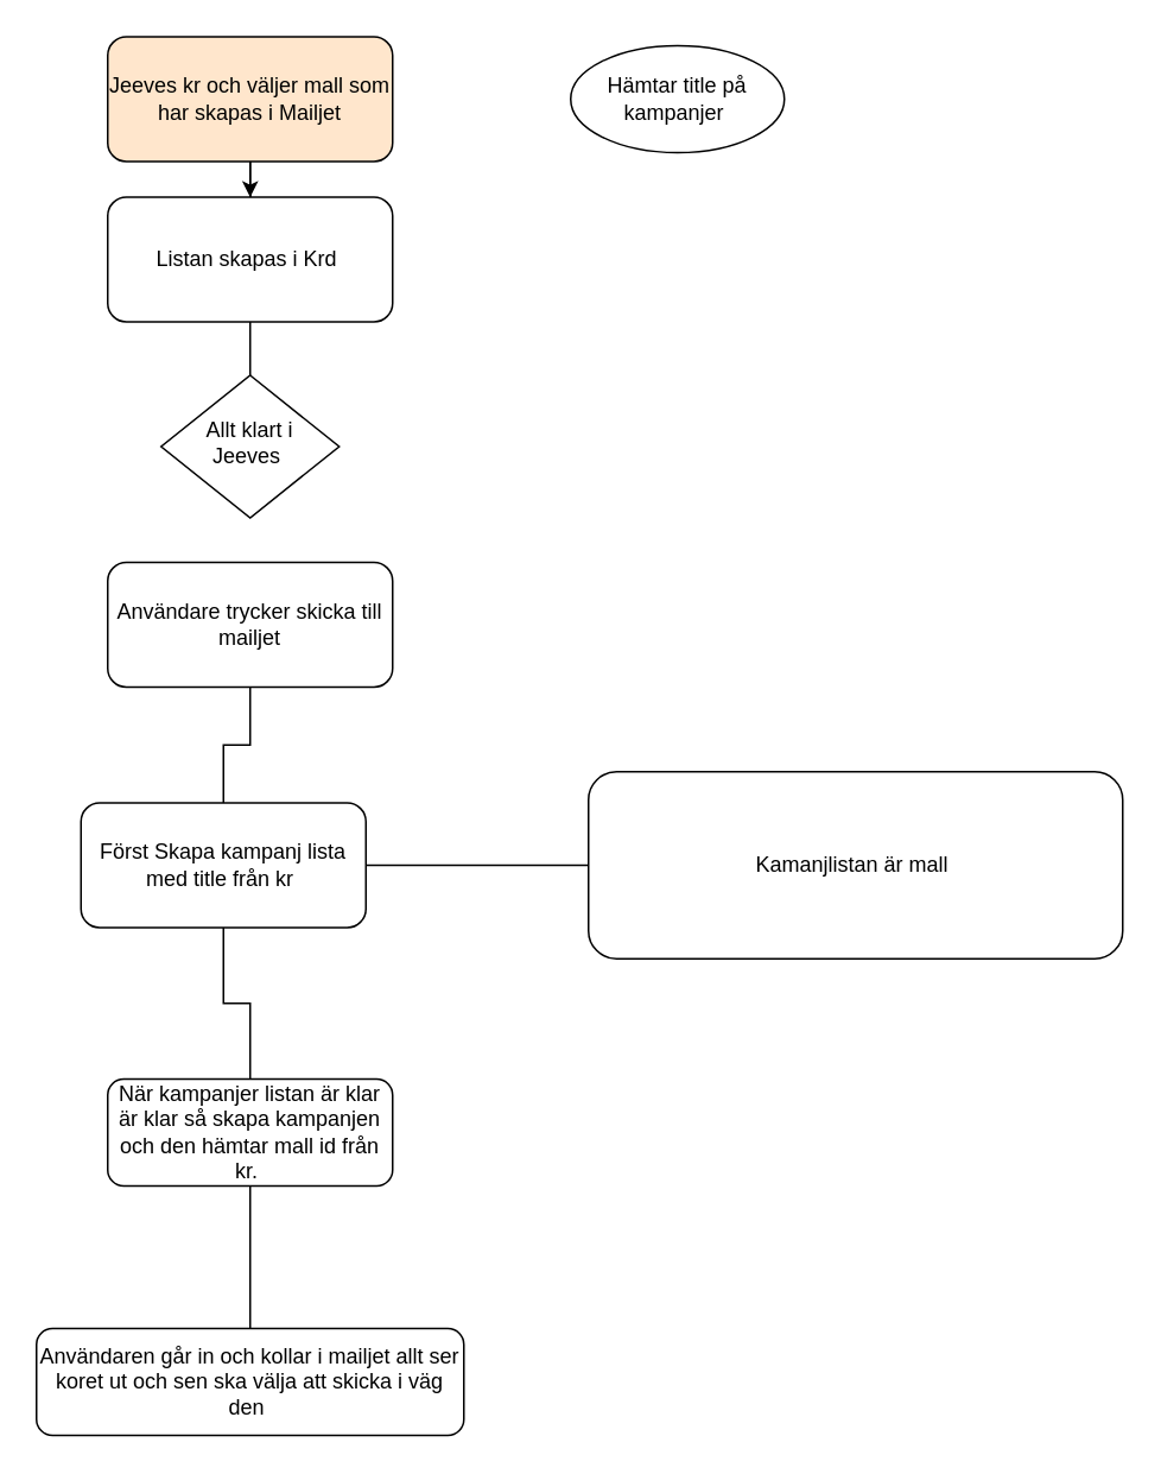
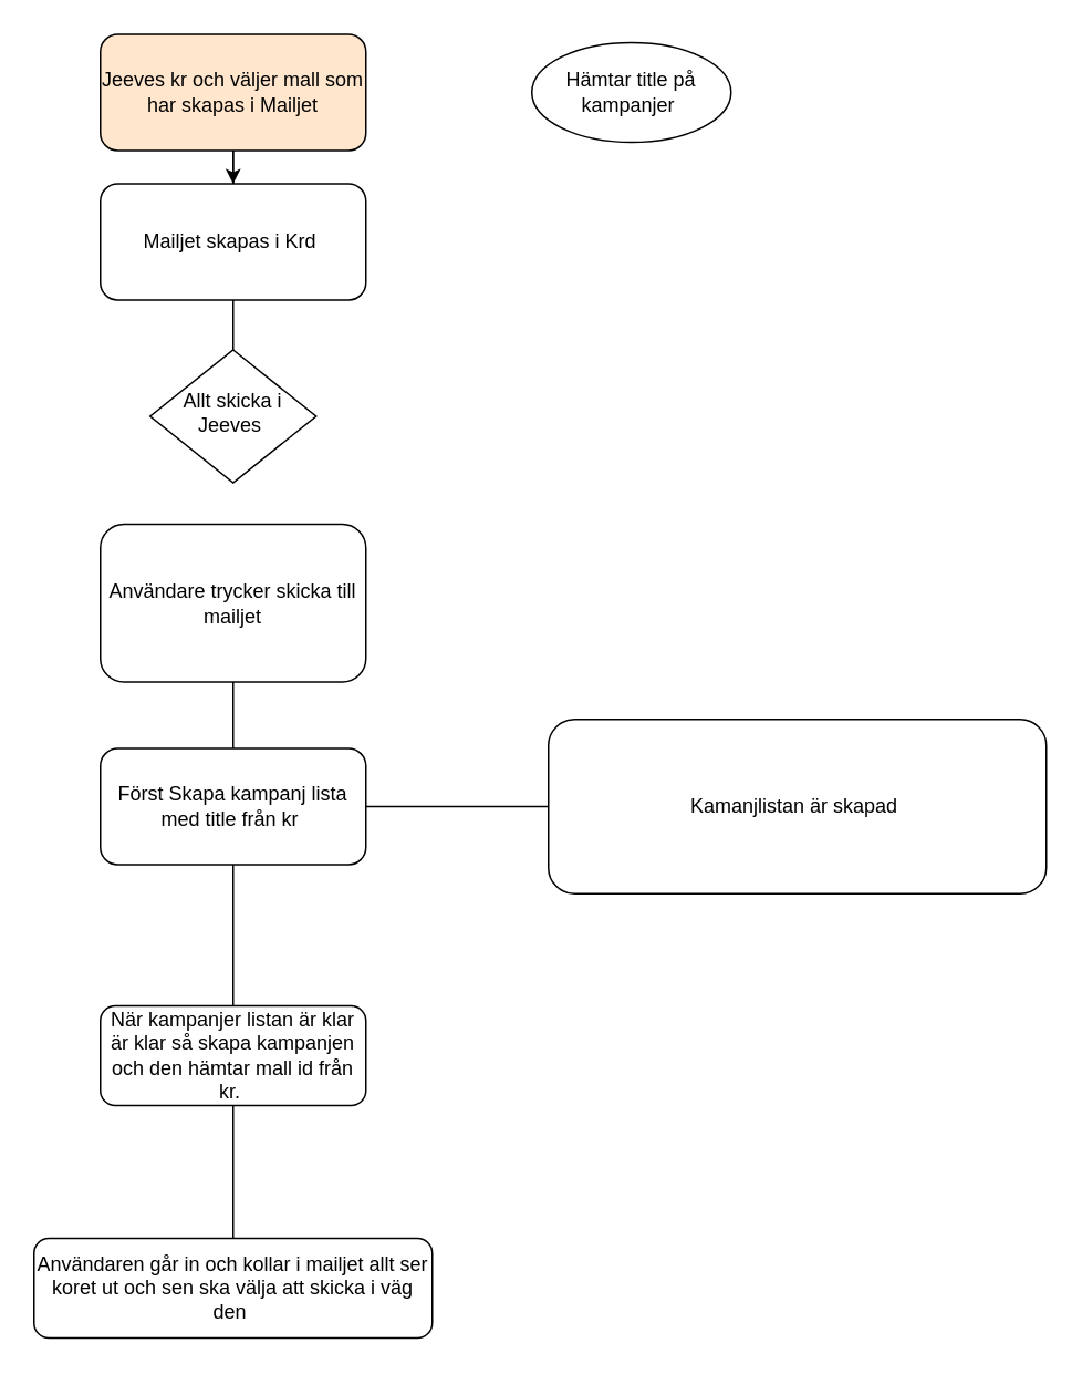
- <mxCell id="6" value="Listan skapas i Krd&amp;nbsp;" style="rounded=1;whiteSpace=wrap;html=1;fontSize=12;glass=0;strokeWidth=1;shadow=0;" vertex="1" parent="1"><mxGeometry x="60" y="110" width="160" height="70" as="geometry" /></mxCell>
+ <mxCell id="6" value="Mailjet skapas i Krd&amp;nbsp;" style="rounded=1;whiteSpace=wrap;html=1;fontSize=12;glass=0;strokeWidth=1;shadow=0;" vertex="1" parent="1"><mxGeometry x="60" y="110" width="160" height="70" as="geometry" /></mxCell>
- <mxCell id="5" value="Allt klart i Jeeves&amp;nbsp;" style="rhombus;whiteSpace=wrap;html=1;shadow=0;fontFamily=Helvetica;fontSize=12;align=center;strokeWidth=1;spacing=6;spacingTop=-4;" parent="1" vertex="1"><mxGeometry x="90" y="210" width="100" height="80" as="geometry" /></mxCell>
+ <mxCell id="5" value="Allt skicka i Jeeves&amp;nbsp;" style="rhombus;whiteSpace=wrap;html=1;shadow=0;fontFamily=Helvetica;fontSize=12;align=center;strokeWidth=1;spacing=6;spacingTop=-4;" parent="1" vertex="1"><mxGeometry x="90" y="210" width="100" height="80" as="geometry" /></mxCell>
- <mxCell id="9" value="Användare trycker skicka till mailjet" style="rounded=1;whiteSpace=wrap;html=1;fontSize=12;glass=0;strokeWidth=1;shadow=0;" vertex="1" parent="1"><mxGeometry x="60" y="315" width="160" height="70" as="geometry" /></mxCell>
+ <mxCell id="9" value="Användare trycker skicka till mailjet" style="rounded=1;whiteSpace=wrap;html=1;fontSize=12;glass=0;strokeWidth=1;shadow=0;" vertex="1" parent="1"><mxGeometry x="60" y="315" width="160" height="95" as="geometry" /></mxCell>
- <mxCell id="12" value="Först Skapa kampanj lista med title från kr&amp;nbsp;" style="rounded=1;whiteSpace=wrap;html=1;fontSize=12;glass=0;strokeWidth=1;shadow=0;" vertex="1" parent="1"><mxGeometry x="45" y="450" width="160" height="70" as="geometry" /></mxCell>
+ <mxCell id="12" value="Först Skapa kampanj lista med title från kr&amp;nbsp;" style="rounded=1;whiteSpace=wrap;html=1;fontSize=12;glass=0;strokeWidth=1;shadow=0;" vertex="1" parent="1"><mxGeometry x="60" y="450" width="160" height="70" as="geometry" /></mxCell>
- <mxCell id="16" value="Kamanjlistan är mall&amp;nbsp;" style="whiteSpace=wrap;html=1;rounded=1;shadow=0;strokeWidth=1;glass=0;" vertex="1" parent="1"><mxGeometry x="330" y="432.5" width="300" height="105" as="geometry" /></mxCell>
+ <mxCell id="16" value="Kamanjlistan är skapad&amp;nbsp;" style="whiteSpace=wrap;html=1;rounded=1;shadow=0;strokeWidth=1;glass=0;" vertex="1" parent="1"><mxGeometry x="330" y="432.5" width="300" height="105" as="geometry" /></mxCell>
